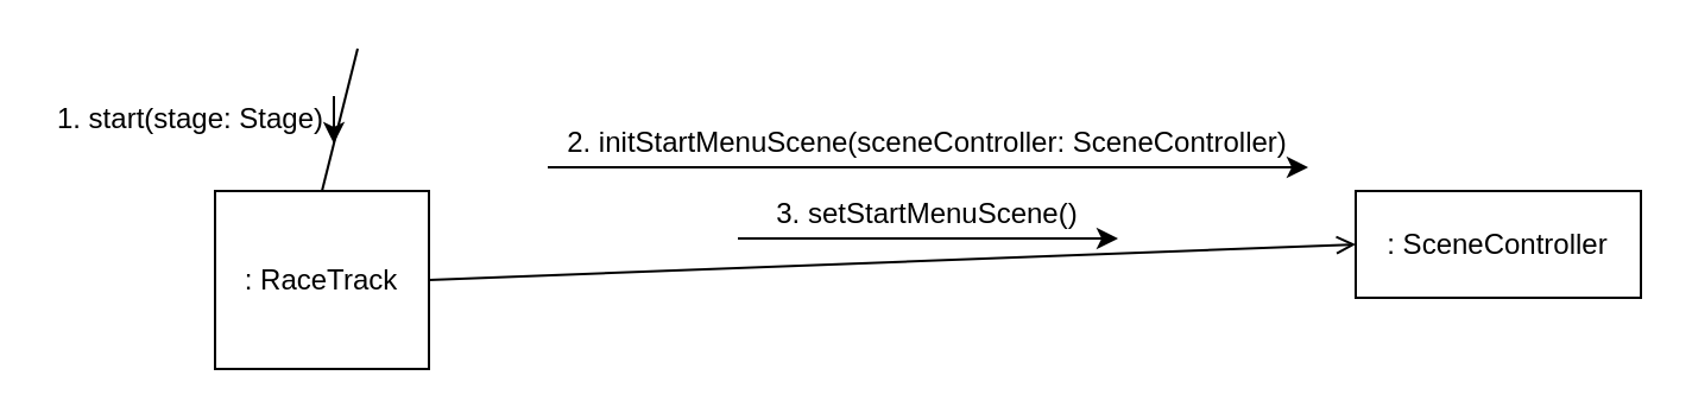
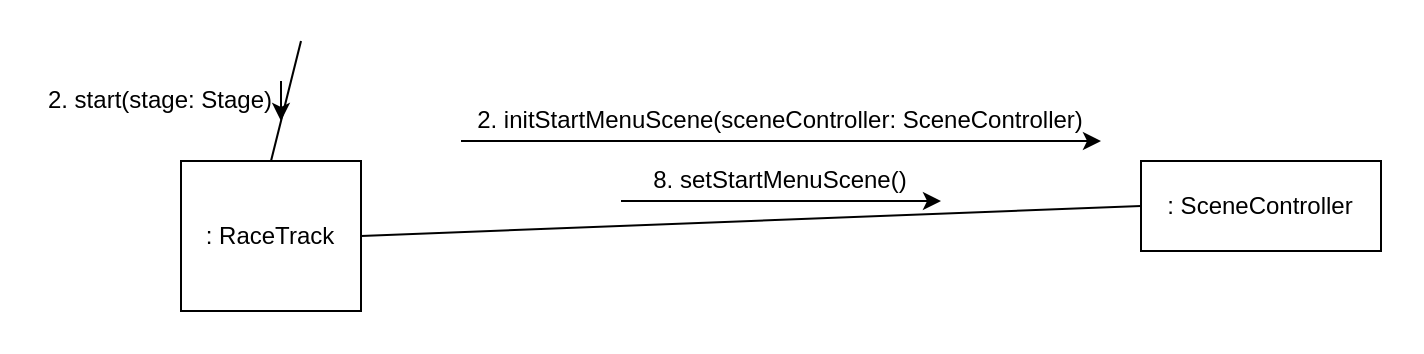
- <mxCell id="6" value="1. start(stage: Stage)" style="text;html=1;strokeColor=none;fillColor=none;align=center;verticalAlign=middle;whiteSpace=wrap;rounded=0;" vertex="1" parent="1"><mxGeometry x="20" y="40" width="120" height="20" as="geometry" /></mxCell>
+ <mxCell id="6" value="2. start(stage: Stage)" style="text;html=1;strokeColor=none;fillColor=none;align=center;verticalAlign=middle;whiteSpace=wrap;rounded=0;" vertex="1" parent="1"><mxGeometry x="20" y="40" width="120" height="20" as="geometry" /></mxCell>
- <mxCell id="8" value="3. setStartMenuScene()" style="text;html=1;strokeColor=none;fillColor=none;align=center;verticalAlign=middle;whiteSpace=wrap;rounded=0;" vertex="1" parent="1"><mxGeometry x="230" y="80" width="320" height="20" as="geometry" /></mxCell>
+ <mxCell id="8" value="8. setStartMenuScene()" style="text;html=1;strokeColor=none;fillColor=none;align=center;verticalAlign=middle;whiteSpace=wrap;rounded=0;" vertex="1" parent="1"><mxGeometry x="230" y="80" width="320" height="20" as="geometry" /></mxCell>
- <mxCell id="5" value="" style="endArrow=open;html=1;exitX=1;exitY=0.5;exitDx=0;exitDy=0;entryX=0;entryY=0.5;entryDx=0;entryDy=0;" edge="1" parent="1" source="2" target="4"><mxGeometry width="50" height="50" relative="1" as="geometry"><mxPoint x="360" y="280" as="sourcePoint" /><mxPoint x="410" y="230" as="targetPoint" /></mxGeometry></mxCell>
+ <mxCell id="5" value="" style="endArrow=none;html=1;exitX=1;exitY=0.5;exitDx=0;exitDy=0;entryX=0;entryY=0.5;entryDx=0;entryDy=0;" edge="1" parent="1" source="2" target="4"><mxGeometry width="50" height="50" relative="1" as="geometry"><mxPoint x="360" y="280" as="sourcePoint" /><mxPoint x="410" y="230" as="targetPoint" /></mxGeometry></mxCell>
